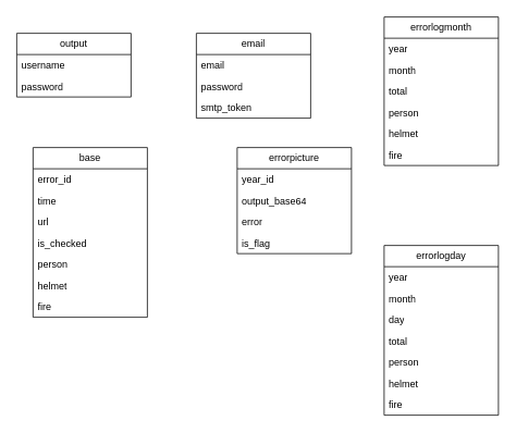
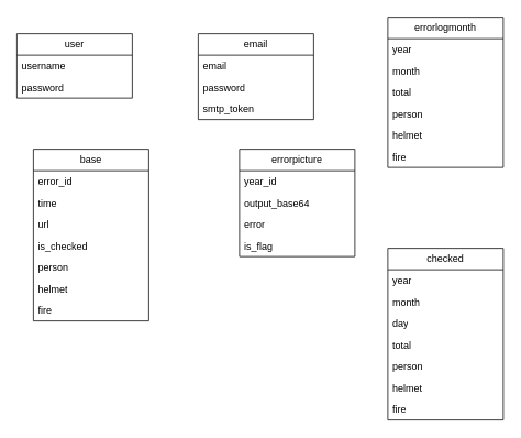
- <mxCell id="2" value="output" style="swimlane;fontStyle=0;childLayout=stackLayout;horizontal=1;startSize=26;fillColor=none;horizontalStack=0;resizeParent=1;resizeParentMax=0;resizeLast=0;collapsible=1;marginBottom=0;whiteSpace=wrap;html=1;" vertex="1" parent="1"><mxGeometry x="20" y="40" width="140" height="78" as="geometry" /></mxCell>
+ <mxCell id="2" value="user" style="swimlane;fontStyle=0;childLayout=stackLayout;horizontal=1;startSize=26;fillColor=none;horizontalStack=0;resizeParent=1;resizeParentMax=0;resizeLast=0;collapsible=1;marginBottom=0;whiteSpace=wrap;html=1;" vertex="1" parent="1"><mxGeometry x="20" y="40" width="140" height="78" as="geometry" /></mxCell>
- <mxCell id="29" value="errorlogday" style="swimlane;fontStyle=0;childLayout=stackLayout;horizontal=1;startSize=26;fillColor=none;horizontalStack=0;resizeParent=1;resizeParentMax=0;resizeLast=0;collapsible=1;marginBottom=0;whiteSpace=wrap;html=1;" vertex="1" parent="1"><mxGeometry x="470" y="300" width="140" height="208" as="geometry" /></mxCell>
+ <mxCell id="29" value="checked" style="swimlane;fontStyle=0;childLayout=stackLayout;horizontal=1;startSize=26;fillColor=none;horizontalStack=0;resizeParent=1;resizeParentMax=0;resizeLast=0;collapsible=1;marginBottom=0;whiteSpace=wrap;html=1;" vertex="1" parent="1"><mxGeometry x="470" y="300" width="140" height="208" as="geometry" /></mxCell>
